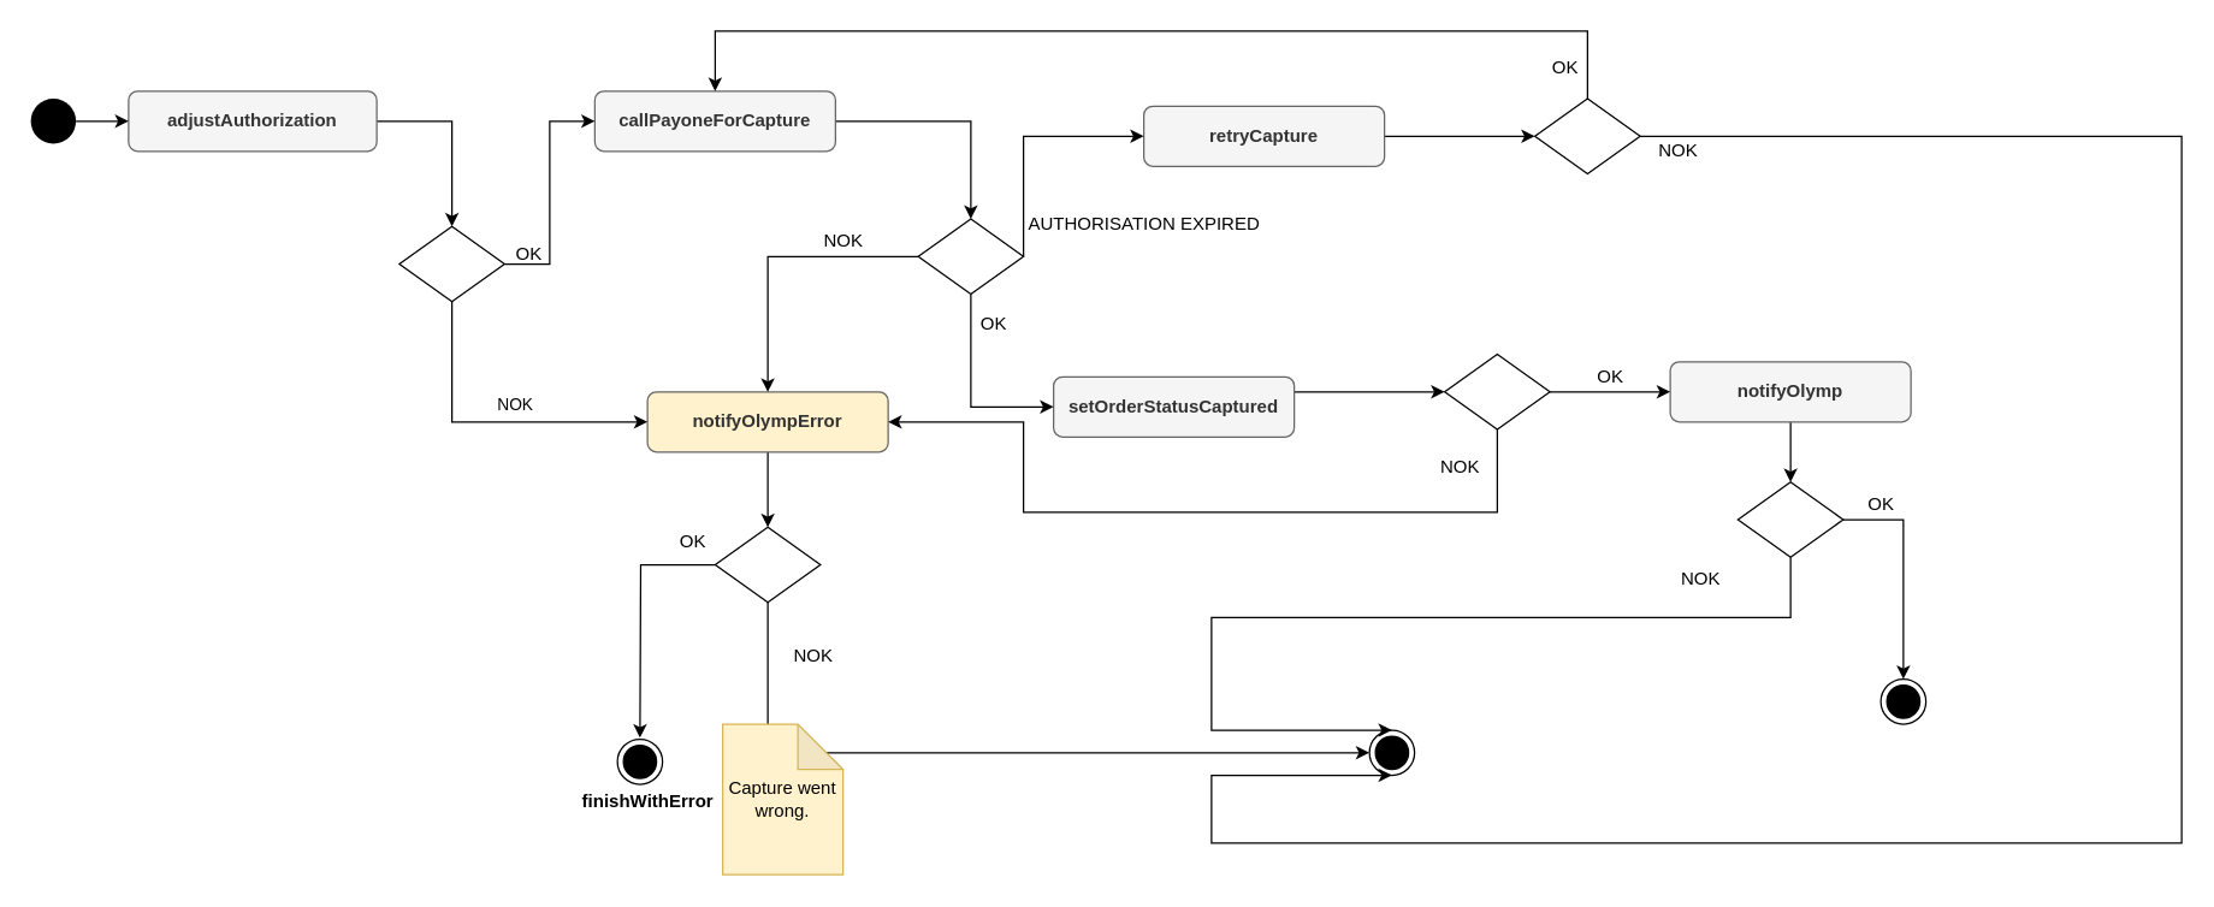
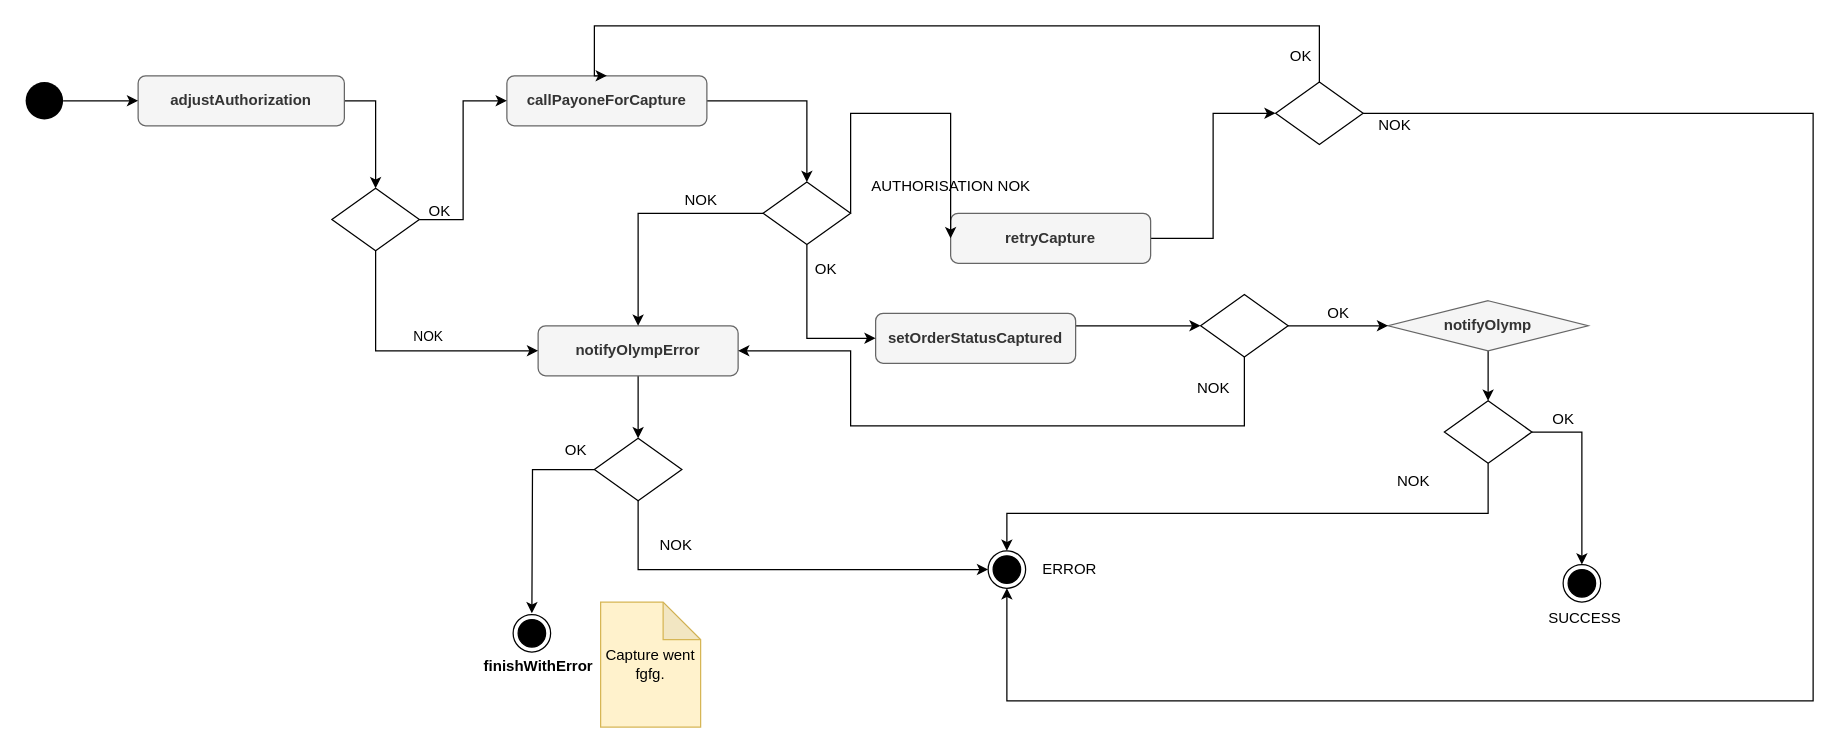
- <mxCell id="3" value="&lt;b&gt;adjustAuthorization&lt;/b&gt;" style="rounded=1;whiteSpace=wrap;html=1;fontSize=12;glass=0;strokeWidth=1;shadow=0;fillColor=#f5f5f5;strokeColor=#666666;fontColor=#333333;" parent="1" vertex="1"><mxGeometry x="85" y="60" width="165" height="40" as="geometry" /></mxCell>
+ <mxCell id="3" value="&lt;b&gt;adjustAuthorization&lt;/b&gt;" style="rounded=1;whiteSpace=wrap;html=1;fontSize=12;glass=0;strokeWidth=1;shadow=0;fillColor=#f5f5f5;strokeColor=#666666;fontColor=#333333;" parent="1" vertex="1"><mxGeometry x="110" y="60" width="165" height="40" as="geometry" /></mxCell>
- <mxCell id="5" value="&lt;b&gt;callPayoneForCapture&lt;/b&gt;" style="rounded=1;whiteSpace=wrap;html=1;fontSize=12;glass=0;strokeWidth=1;shadow=0;fillColor=#f5f5f5;fontColor=#333333;strokeColor=#666666;" parent="1" vertex="1"><mxGeometry x="395" y="60" width="160" height="40" as="geometry" /></mxCell>
+ <mxCell id="5" value="&lt;b&gt;callPayoneForCapture&lt;/b&gt;" style="rounded=1;whiteSpace=wrap;html=1;fontSize=12;glass=0;strokeWidth=1;shadow=0;fillColor=#f5f5f5;fontColor=#333333;strokeColor=#666666;" parent="1" vertex="1"><mxGeometry x="405" y="60" width="160" height="40" as="geometry" /></mxCell>
- <mxCell id="11" value="&lt;b&gt;retryCapture&lt;/b&gt;" style="rounded=1;whiteSpace=wrap;html=1;fontSize=12;glass=0;strokeWidth=1;shadow=0;fillColor=#f5f5f5;fontColor=#333333;strokeColor=#666666;" vertex="1" parent="1"><mxGeometry x="760" y="70" width="160" height="40" as="geometry" /></mxCell>
+ <mxCell id="11" value="&lt;b&gt;retryCapture&lt;/b&gt;" style="rounded=1;whiteSpace=wrap;html=1;fontSize=12;glass=0;strokeWidth=1;shadow=0;fillColor=#f5f5f5;fontColor=#333333;strokeColor=#666666;" vertex="1" parent="1"><mxGeometry x="760" y="170" width="160" height="40" as="geometry" /></mxCell>
- <mxCell id="31" value="AUTHORISATION EXPIRED" style="text;html=1;align=center;verticalAlign=middle;resizable=0;points=[];autosize=1;strokeColor=none;fillColor=none;" vertex="1" parent="1"><mxGeometry x="670" y="134" width="180" height="30" as="geometry" /></mxCell>
+ <mxCell id="31" value="AUTHORISATION NOK" style="text;html=1;align=center;verticalAlign=middle;resizable=0;points=[];autosize=1;strokeColor=none;fillColor=none;" vertex="1" parent="1"><mxGeometry x="670" y="134" width="180" height="30" as="geometry" /></mxCell>
- <mxCell id="13" value="&lt;b&gt;notifyOlymp&lt;/b&gt;" style="rounded=1;whiteSpace=wrap;html=1;fontSize=12;glass=0;strokeWidth=1;shadow=0;fillColor=#f5f5f5;fontColor=#333333;strokeColor=#666666;" vertex="1" parent="1"><mxGeometry x="1110" y="240" width="160" height="40" as="geometry" /></mxCell>
+ <mxCell id="13" value="&lt;b&gt;notifyOlymp&lt;/b&gt;" style="rhombus;whiteSpace=wrap;html=1;fontSize=12;glass=0;strokeWidth=1;shadow=0;fillColor=#f5f5f5;fontColor=#333333;strokeColor=#666666;" vertex="1" parent="1"><mxGeometry x="1110" y="240" width="160" height="40" as="geometry" /></mxCell>
- <mxCell id="7" value="&lt;b&gt;notifyOlympError&lt;/b&gt;" style="rounded=1;whiteSpace=wrap;html=1;fontSize=12;glass=0;strokeWidth=1;shadow=0;fillColor=#fff2cc;fontColor=#333333;strokeColor=#666666;" parent="1" vertex="1"><mxGeometry x="430" y="260" width="160" height="40" as="geometry" /></mxCell>
+ <mxCell id="7" value="&lt;b&gt;notifyOlympError&lt;/b&gt;" style="rounded=1;whiteSpace=wrap;html=1;fontSize=12;glass=0;strokeWidth=1;shadow=0;fillColor=#f5f5f5;fontColor=#333333;strokeColor=#666666;" parent="1" vertex="1"><mxGeometry x="430" y="260" width="160" height="40" as="geometry" /></mxCell>
+ <mxCell id="45" value="ERROR" style="text;html=1;align=center;verticalAlign=middle;resizable=0;points=[];autosize=1;strokeColor=none;fillColor=none;" vertex="1" parent="1"><mxGeometry x="820" y="440" width="70" height="30" as="geometry" /></mxCell>
- <mxCell id="18" value="fgfg" style="ellipse;html=1;shape=endState;fillColor=#000000;strokeColor=#000000;" vertex="1" parent="1"><mxGeometry x="910" y="485" width="30" height="30" as="geometry" /></mxCell>
+ <mxCell id="18" value="fgfg" style="ellipse;html=1;shape=endState;fillColor=#000000;strokeColor=#000000;" vertex="1" parent="1"><mxGeometry x="790" y="440" width="30" height="30" as="geometry" /></mxCell>
+ <mxCell id="44" value="&lt;div&gt;SUCCESS&lt;/div&gt;&lt;div&gt;&lt;br&gt;&lt;/div&gt;" style="text;html=1;align=center;verticalAlign=middle;resizable=0;points=[];autosize=1;strokeColor=none;fillColor=none;" vertex="1" parent="1"><mxGeometry x="1227" y="481" width="80" height="40" as="geometry" /></mxCell>
- <mxCell id="54" value="Capture went wrong." style="shape=note;whiteSpace=wrap;html=1;backgroundOutline=1;darkOpacity=0.05;fillColor=#fff2cc;strokeColor=#d6b656;" vertex="1" parent="1"><mxGeometry y="481" width="80" height="100" as="geometry" x="480" /></mxCell>
+ <mxCell id="54" value="Capture went fgfg." style="shape=note;whiteSpace=wrap;html=1;backgroundOutline=1;darkOpacity=0.05;fillColor=#fff2cc;strokeColor=#d6b656;" vertex="1" parent="1"><mxGeometry y="481" width="80" height="100" as="geometry" x="480" /></mxCell>
